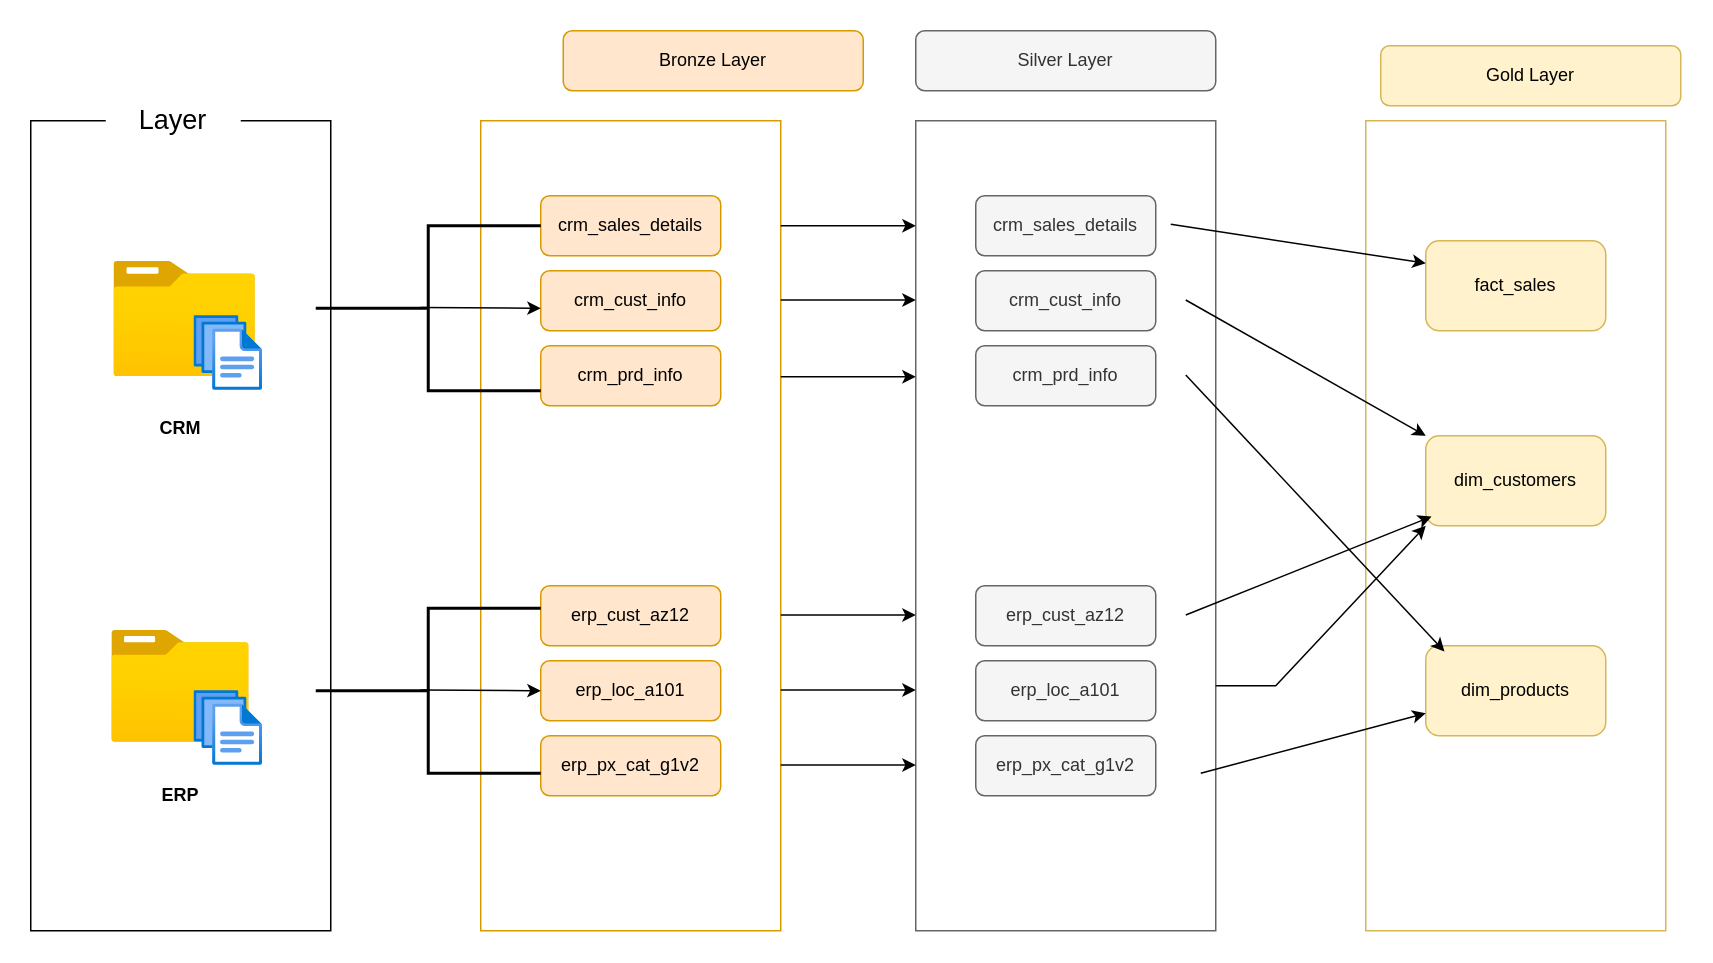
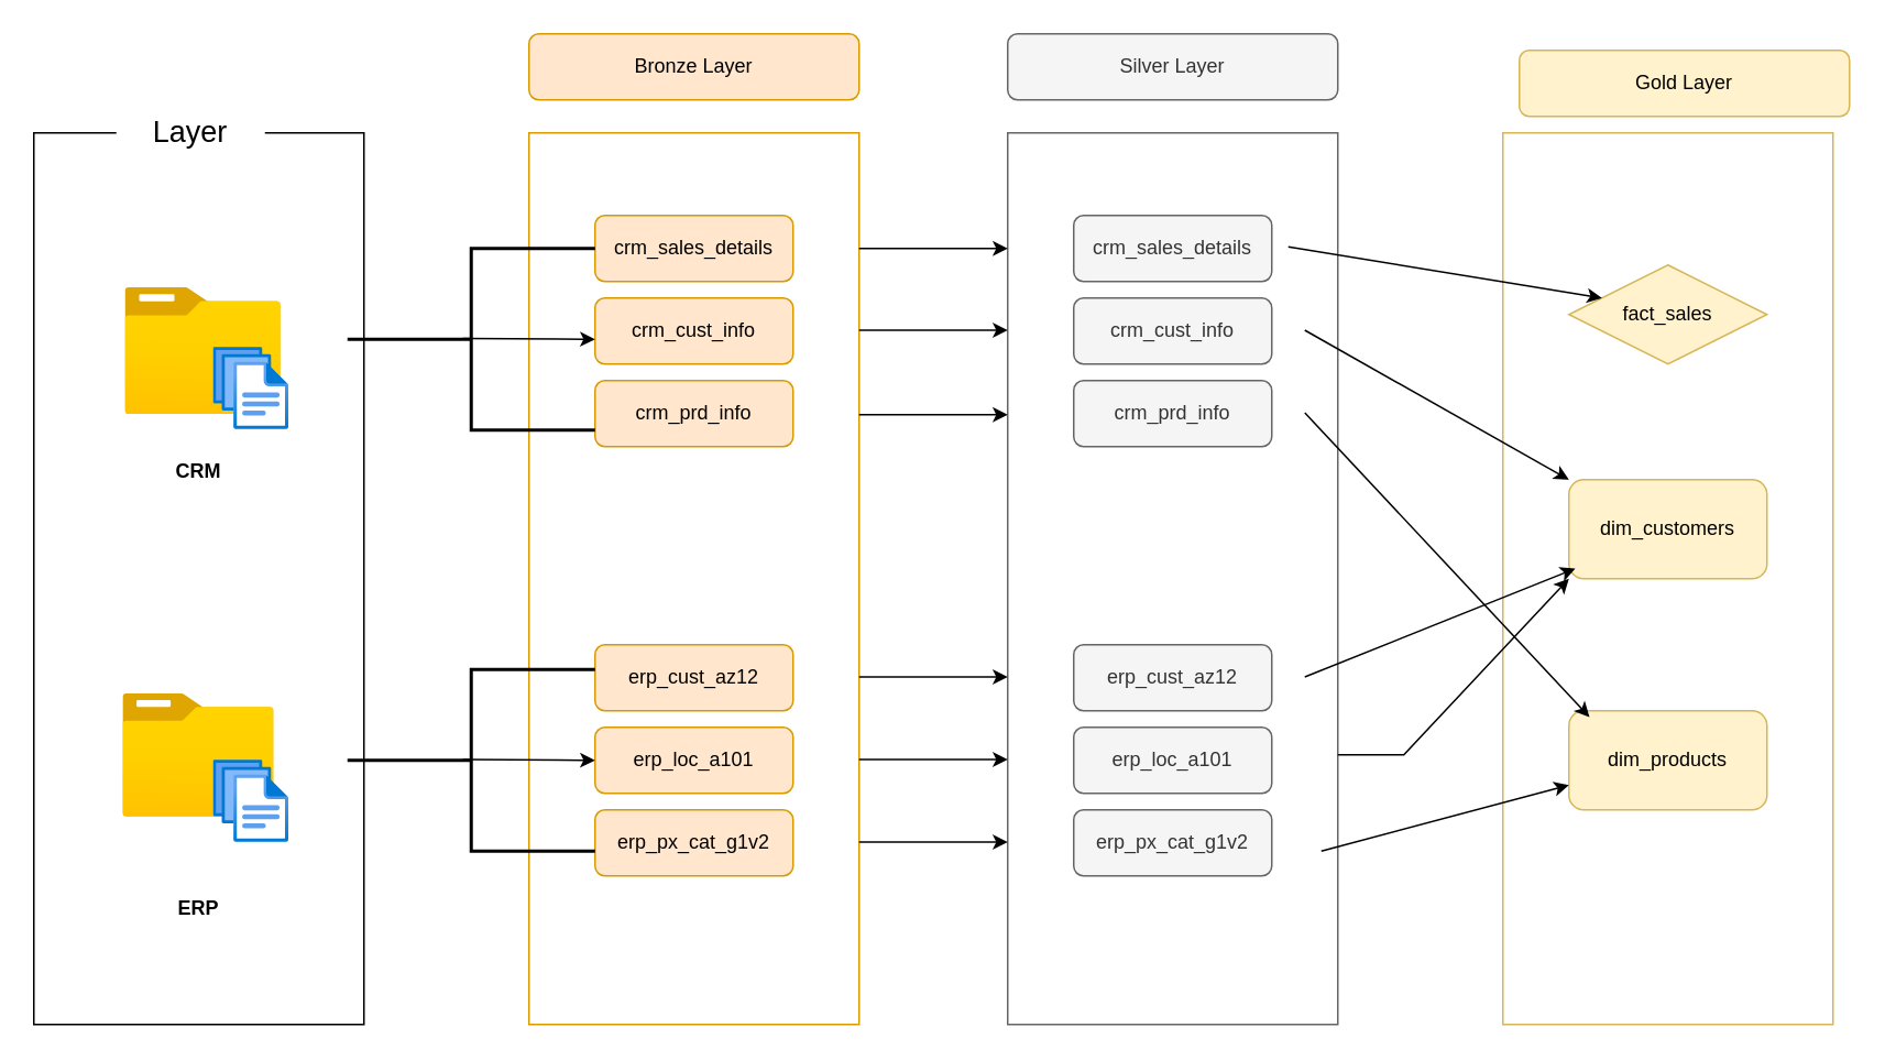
- <mxCell id="25" value="Bronze Layer" style="rounded=1;whiteSpace=wrap;html=1;fillColor=#ffe6cc;strokeColor=#d79b00;" vertex="1" parent="1"><mxGeometry x="375" y="20" width="200" height="40" as="geometry" /></mxCell>
+ <mxCell id="25" value="Bronze Layer" style="rounded=1;whiteSpace=wrap;html=1;fillColor=#ffe6cc;strokeColor=#d79b00;" vertex="1" parent="1"><mxGeometry x="320" y="20" width="200" height="40" as="geometry" /></mxCell>
- <mxCell id="18" value="fact_sales" style="rounded=1;whiteSpace=wrap;html=1;fillColor=#fff2cc;strokeColor=#d6b656;" vertex="1" parent="1"><mxGeometry x="950" y="160" width="120" height="60" as="geometry" /></mxCell>
+ <mxCell id="18" value="fact_sales" style="rhombus;whiteSpace=wrap;html=1;fillColor=#fff2cc;strokeColor=#d6b656;" vertex="1" parent="1"><mxGeometry x="950" y="160" width="120" height="60" as="geometry" /></mxCell>
- <mxCell id="40" value="&lt;b&gt;ERP&lt;/b&gt;" style="text;html=1;align=center;verticalAlign=middle;whiteSpace=wrap;rounded=0;" vertex="1" parent="1"><mxGeometry x="90" y="515" width="60" height="30" as="geometry" /></mxCell>
+ <mxCell id="40" value="&lt;b&gt;ERP&lt;/b&gt;" style="text;html=1;align=center;verticalAlign=middle;whiteSpace=wrap;rounded=0;" vertex="1" parent="1"><mxGeometry x="90" y="535" width="60" height="30" as="geometry" /></mxCell>
